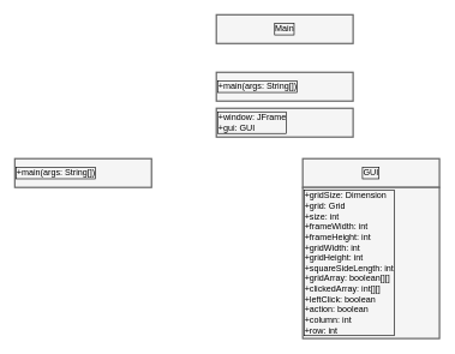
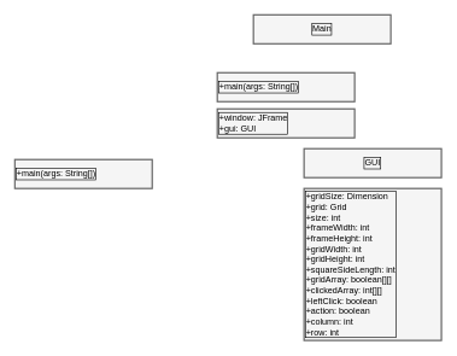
- <mxCell id="2" value="&lt;font color=&quot;#000000&quot;&gt;Main&lt;/font&gt;" style="rounded=0;whiteSpace=wrap;html=1;fillColor=#f5f5f5;strokeColor=#666666;labelBorderColor=default;strokeWidth=2;fontColor=#333333;" vertex="1" parent="1"><mxGeometry x="300" y="20" width="190" height="40" as="geometry" /></mxCell>
+ <mxCell id="2" value="&lt;font color=&quot;#000000&quot;&gt;Main&lt;/font&gt;" style="rounded=0;whiteSpace=wrap;html=1;fillColor=#f5f5f5;strokeColor=#666666;labelBorderColor=default;strokeWidth=2;fontColor=#333333;" vertex="1" parent="1"><mxGeometry x="350" y="20" width="190" height="40" as="geometry" /></mxCell>
- <mxCell id="5" value="&lt;font color=&quot;#000000&quot;&gt;GUI&lt;/font&gt;" style="rounded=0;whiteSpace=wrap;html=1;fillColor=#f5f5f5;strokeColor=#666666;labelBorderColor=default;strokeWidth=2;fontColor=#333333;" vertex="1" parent="1"><mxGeometry x="420" y="220" width="190" height="40" as="geometry" /></mxCell>
+ <mxCell id="5" value="&lt;font color=&quot;#000000&quot;&gt;GUI&lt;/font&gt;" style="rounded=0;whiteSpace=wrap;html=1;fillColor=#f5f5f5;strokeColor=#666666;labelBorderColor=default;strokeWidth=2;fontColor=#333333;" vertex="1" parent="1"><mxGeometry x="420" y="205" width="190" height="40" as="geometry" /></mxCell>
